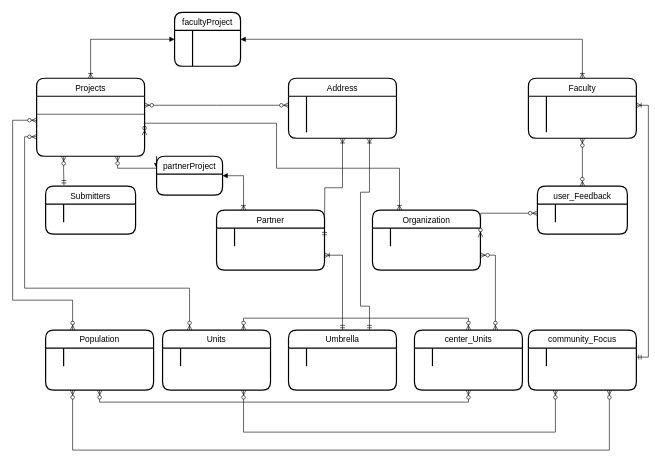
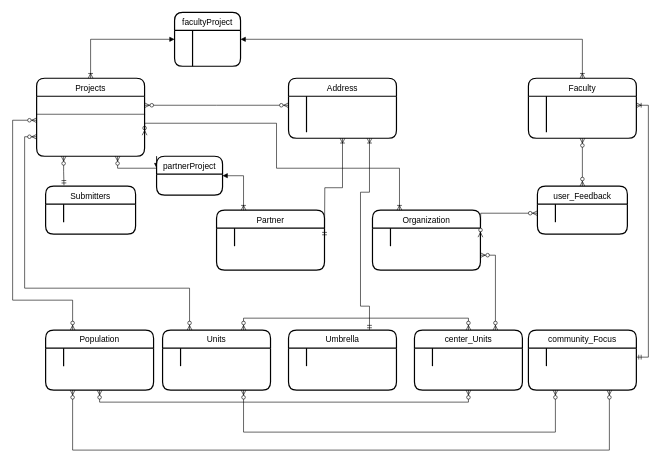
- <mxCell id="2" style="edgeStyle=orthogonalEdgeStyle;rounded=0;orthogonalLoop=1;jettySize=auto;html=1;exitX=1;exitY=0.75;exitDx=0;exitDy=0;entryX=0.5;entryY=0;entryDx=0;entryDy=0;startArrow=ERoneToMany;startFill=0;endArrow=ERmandOne;endFill=0;" edge="1" parent="1" source="3" target="70"><mxGeometry relative="1" as="geometry" /></mxCell>
